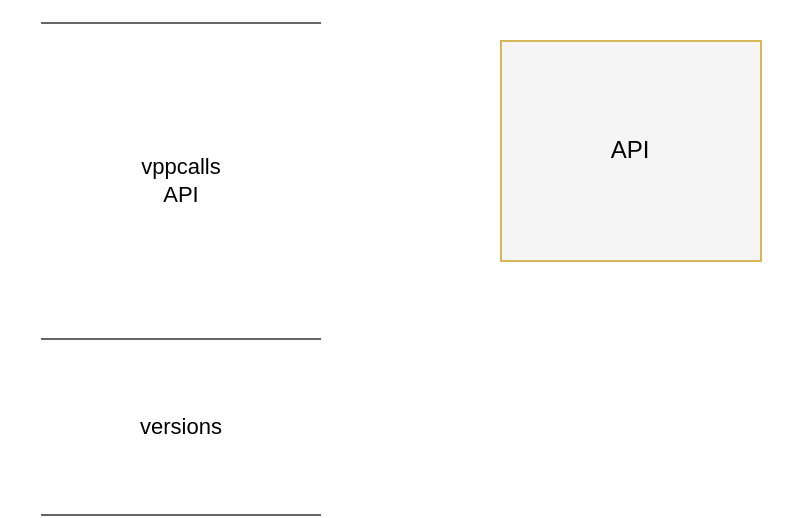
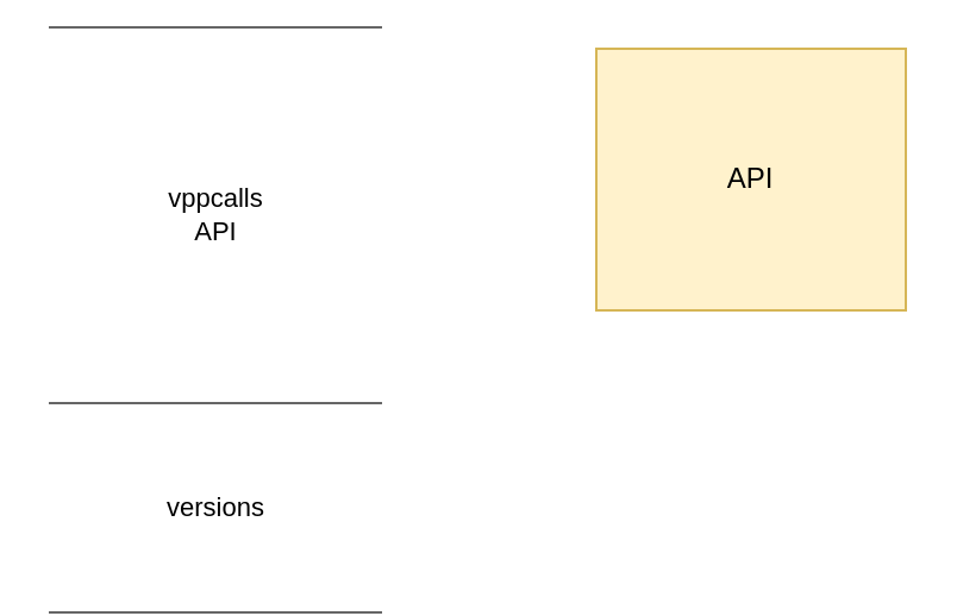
- <mxCell id="2" value="API" style="rounded=0;whiteSpace=wrap;html=1;fillColor=#f5f5f5;strokeColor=#d6b656;" vertex="1" parent="1"><mxGeometry x="250" y="20" width="130" height="110" as="geometry" /></mxCell>
+ <mxCell id="2" value="API" style="rounded=0;whiteSpace=wrap;html=1;fillColor=#fff2cc;strokeColor=#d6b656;" vertex="1" parent="1"><mxGeometry x="250" y="20" width="130" height="110" as="geometry" /></mxCell>
